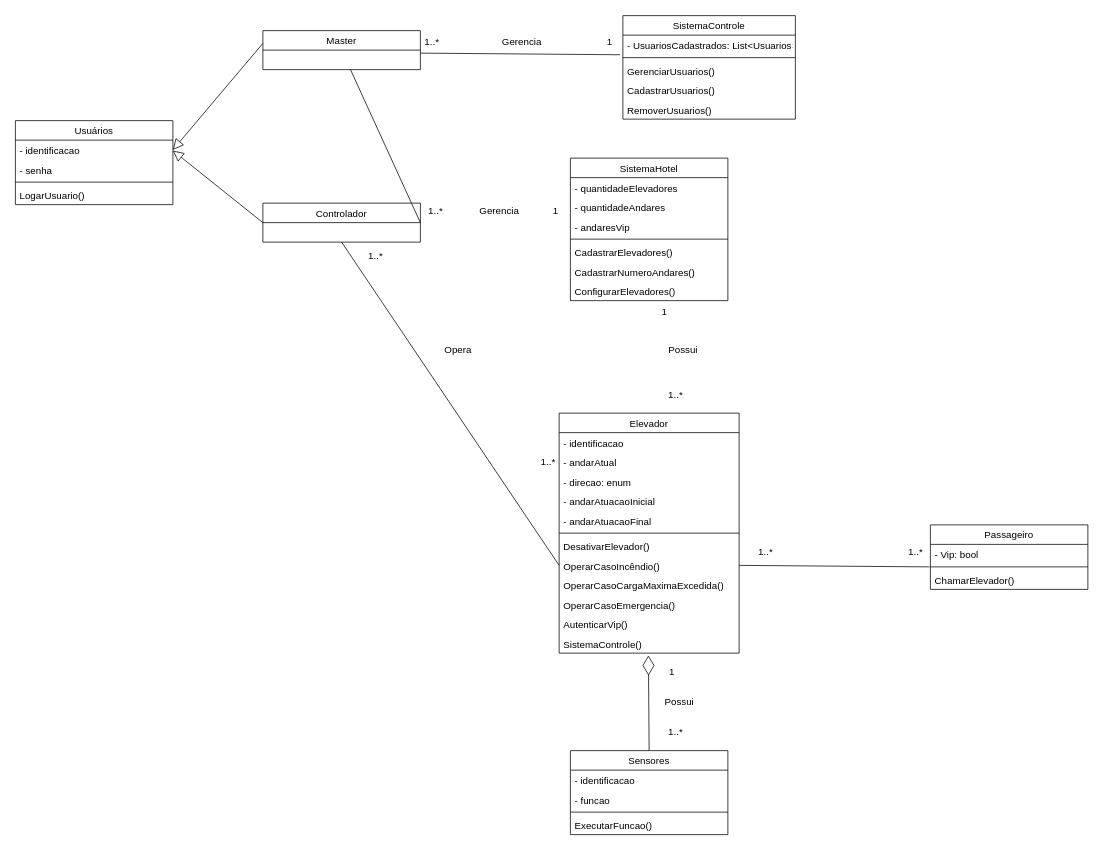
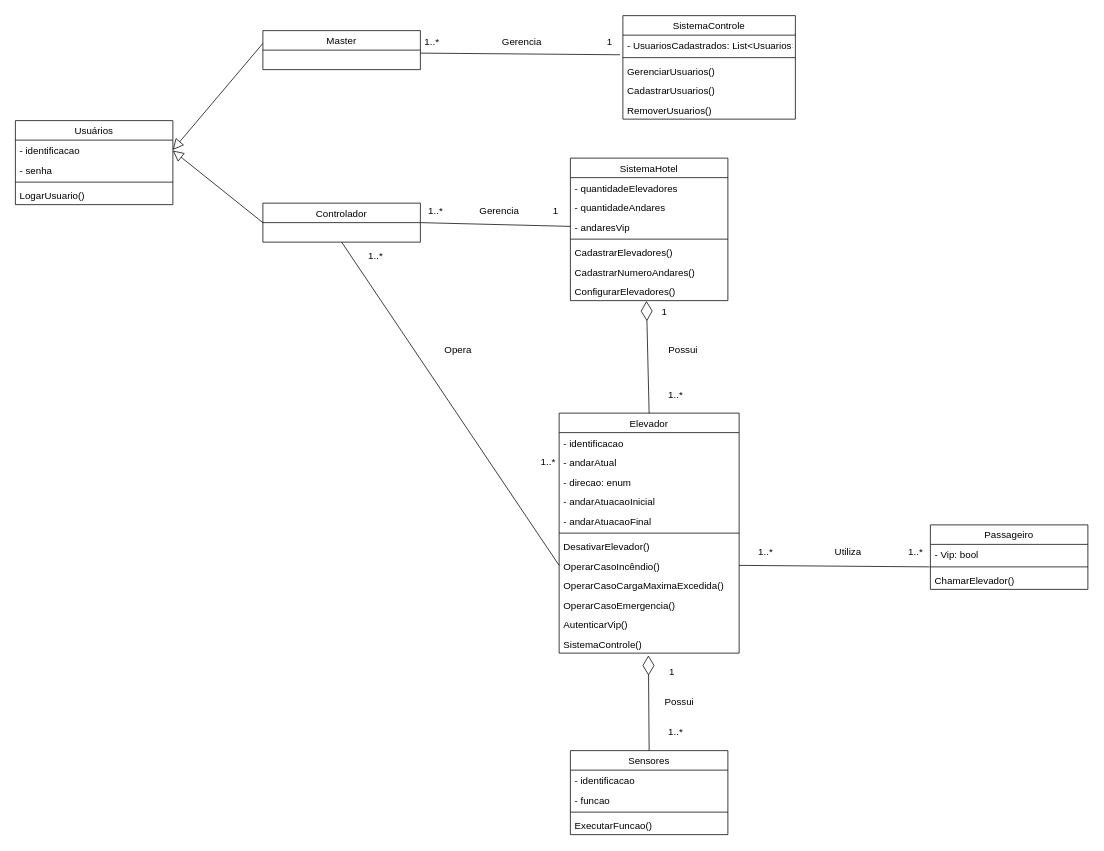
- <mxCell id="35" value="" style="endArrow=none;html=1;rounded=0;exitX=1;exitY=0.5;exitDx=0;exitDy=0;fontSize=13;" parent="1" source="28" target="60" edge="1"><mxGeometry width="50" height="50" relative="1" as="geometry"><mxPoint x="650" y="430" as="sourcePoint" /><mxPoint x="700" y="380" as="targetPoint" /></mxGeometry></mxCell>
+ <mxCell id="35" value="" style="endArrow=none;html=1;rounded=0;exitX=1;exitY=0.5;exitDx=0;exitDy=0;entryX=0;entryY=0.5;entryDx=0;entryDy=0;fontSize=13;" parent="1" source="28" target="23" edge="1"><mxGeometry width="50" height="50" relative="1" as="geometry"><mxPoint x="650" y="430" as="sourcePoint" /><mxPoint x="700" y="380" as="targetPoint" /></mxGeometry></mxCell>
+ <mxCell id="61" value="" style="endArrow=diamondThin;endFill=0;endSize=24;html=1;rounded=0;exitX=0.5;exitY=0;exitDx=0;exitDy=0;entryX=0.483;entryY=1.016;entryDx=0;entryDy=0;entryPerimeter=0;" parent="1" source="7" target="27" edge="1"><mxGeometry width="160" relative="1" as="geometry"><mxPoint x="670" y="470" as="sourcePoint" /><mxPoint x="830" y="470" as="targetPoint" /></mxGeometry></mxCell>
+ <mxCell id="57" value="Utiliza" style="text;html=1;align=center;verticalAlign=middle;resizable=0;points=[];autosize=1;strokeColor=none;fillColor=none;fontSize=13;" parent="1" vertex="1"><mxGeometry x="1100" y="720" width="60" height="30" as="geometry" /></mxCell>
